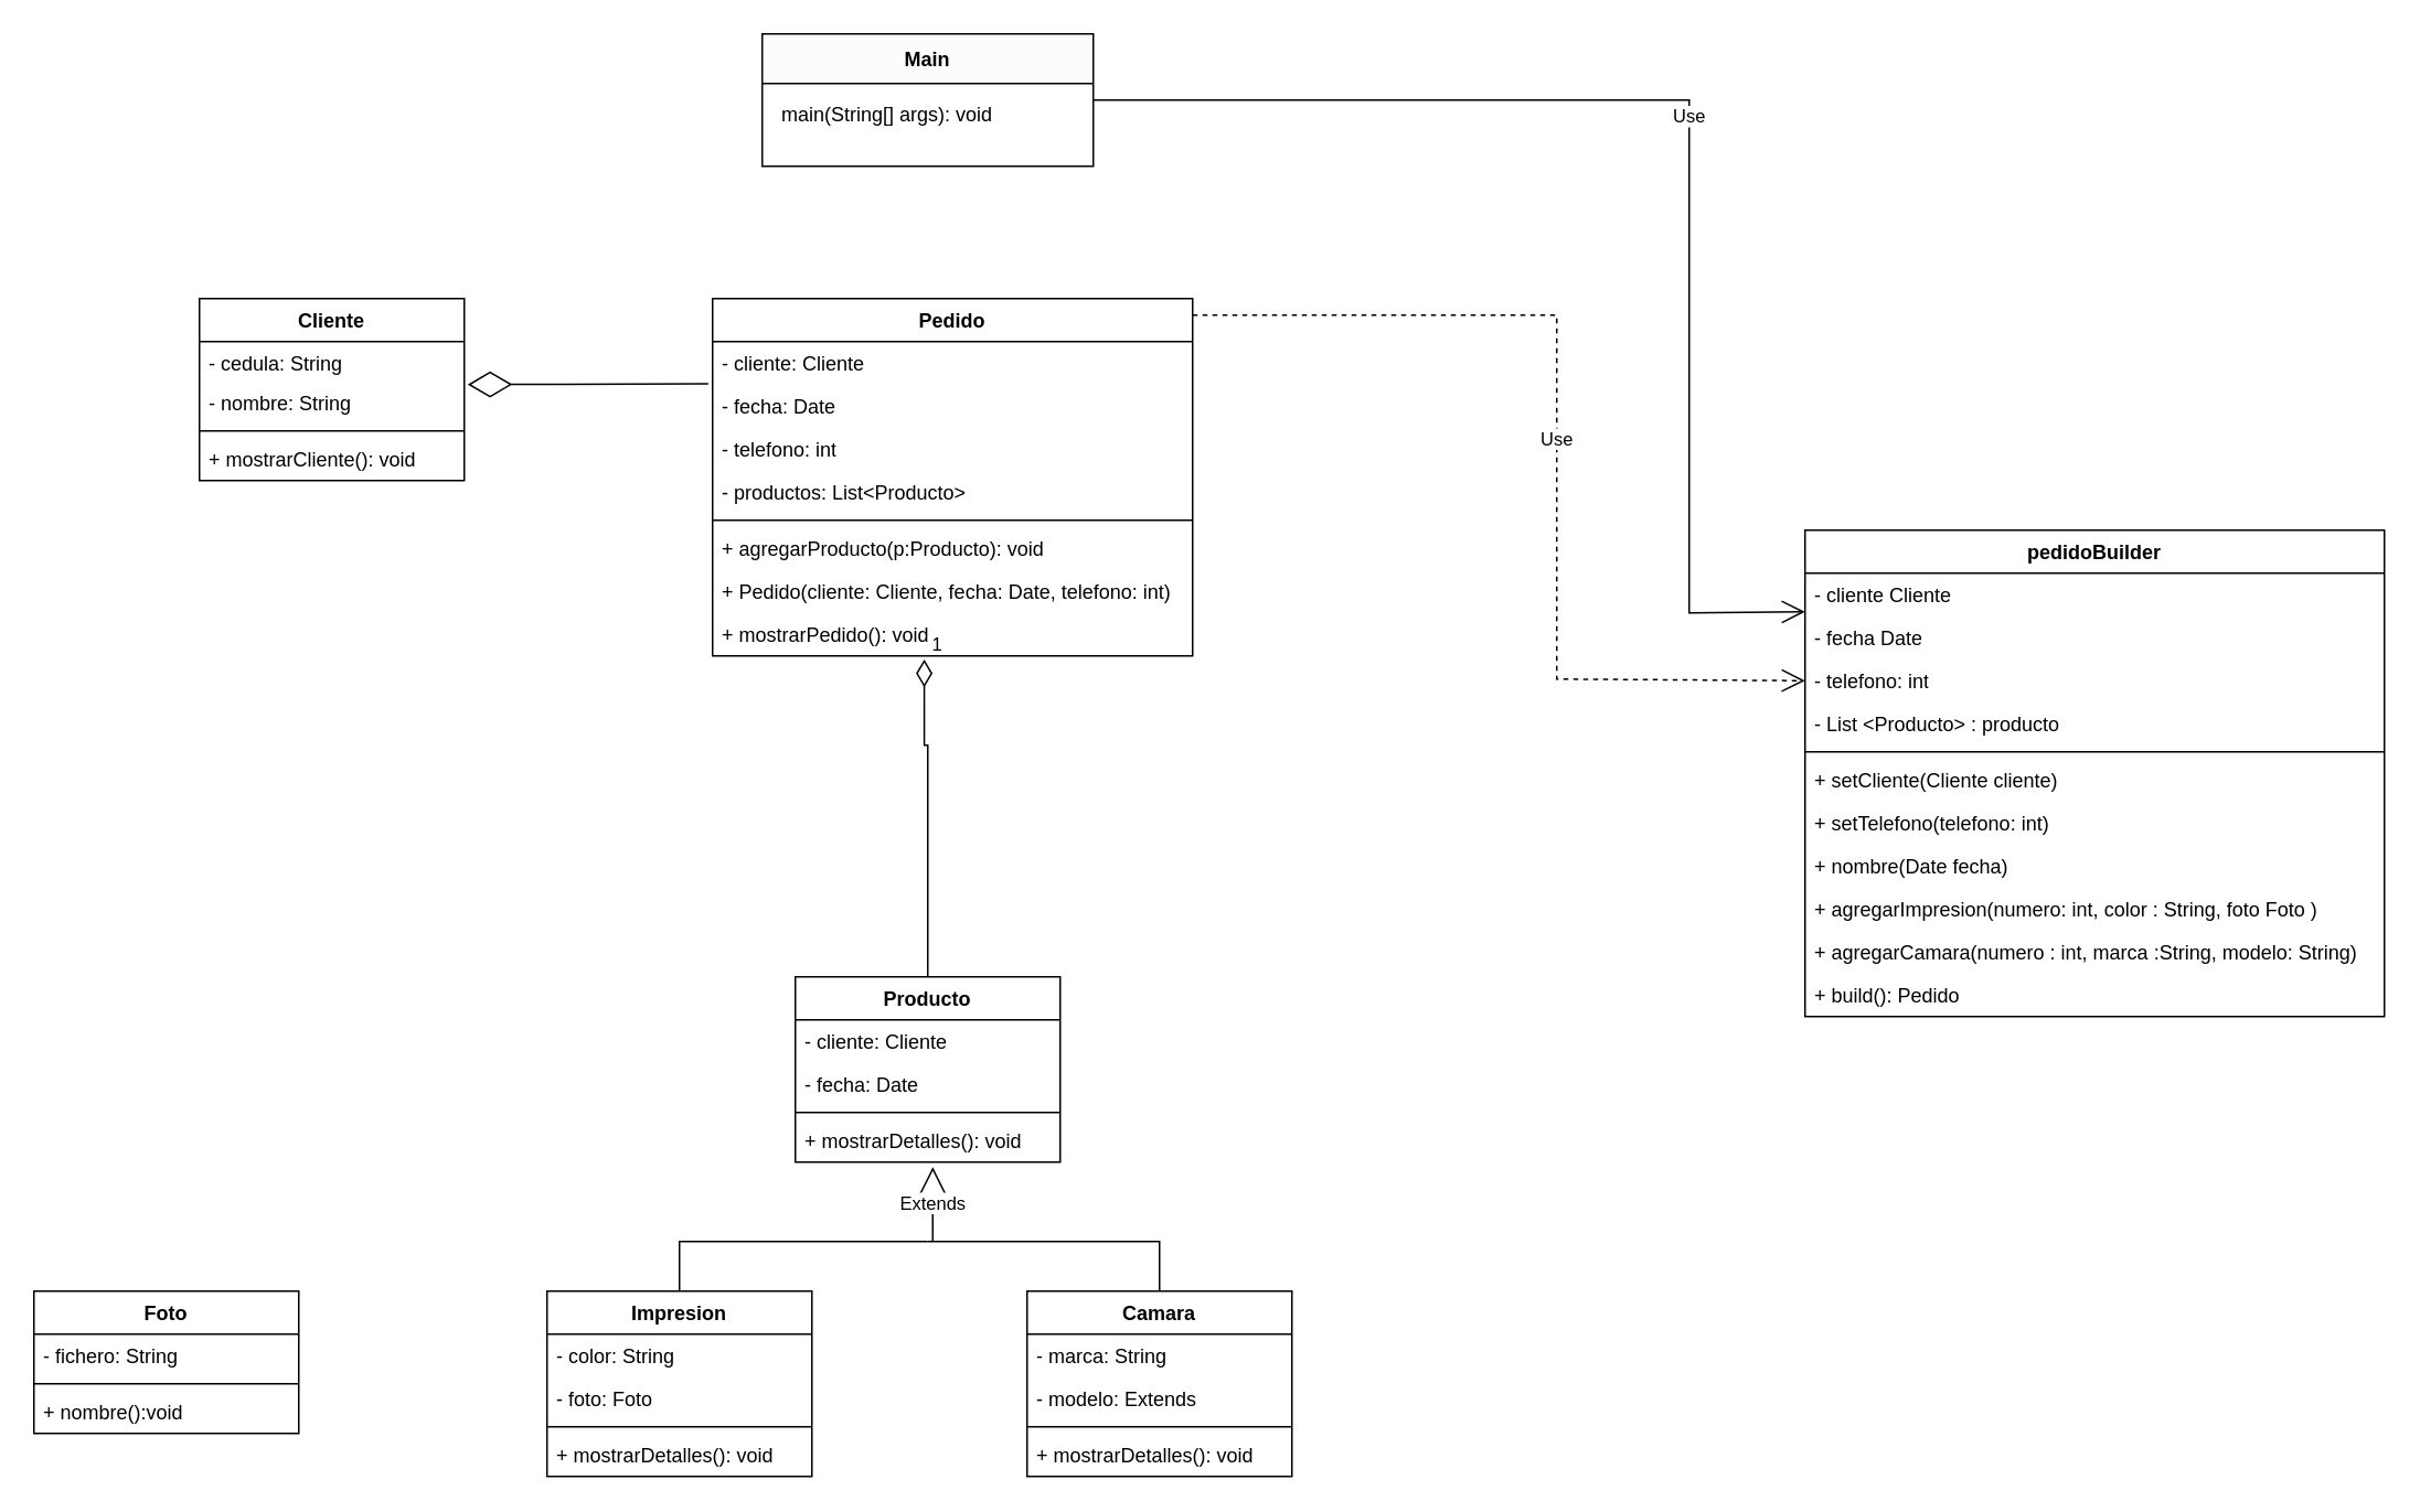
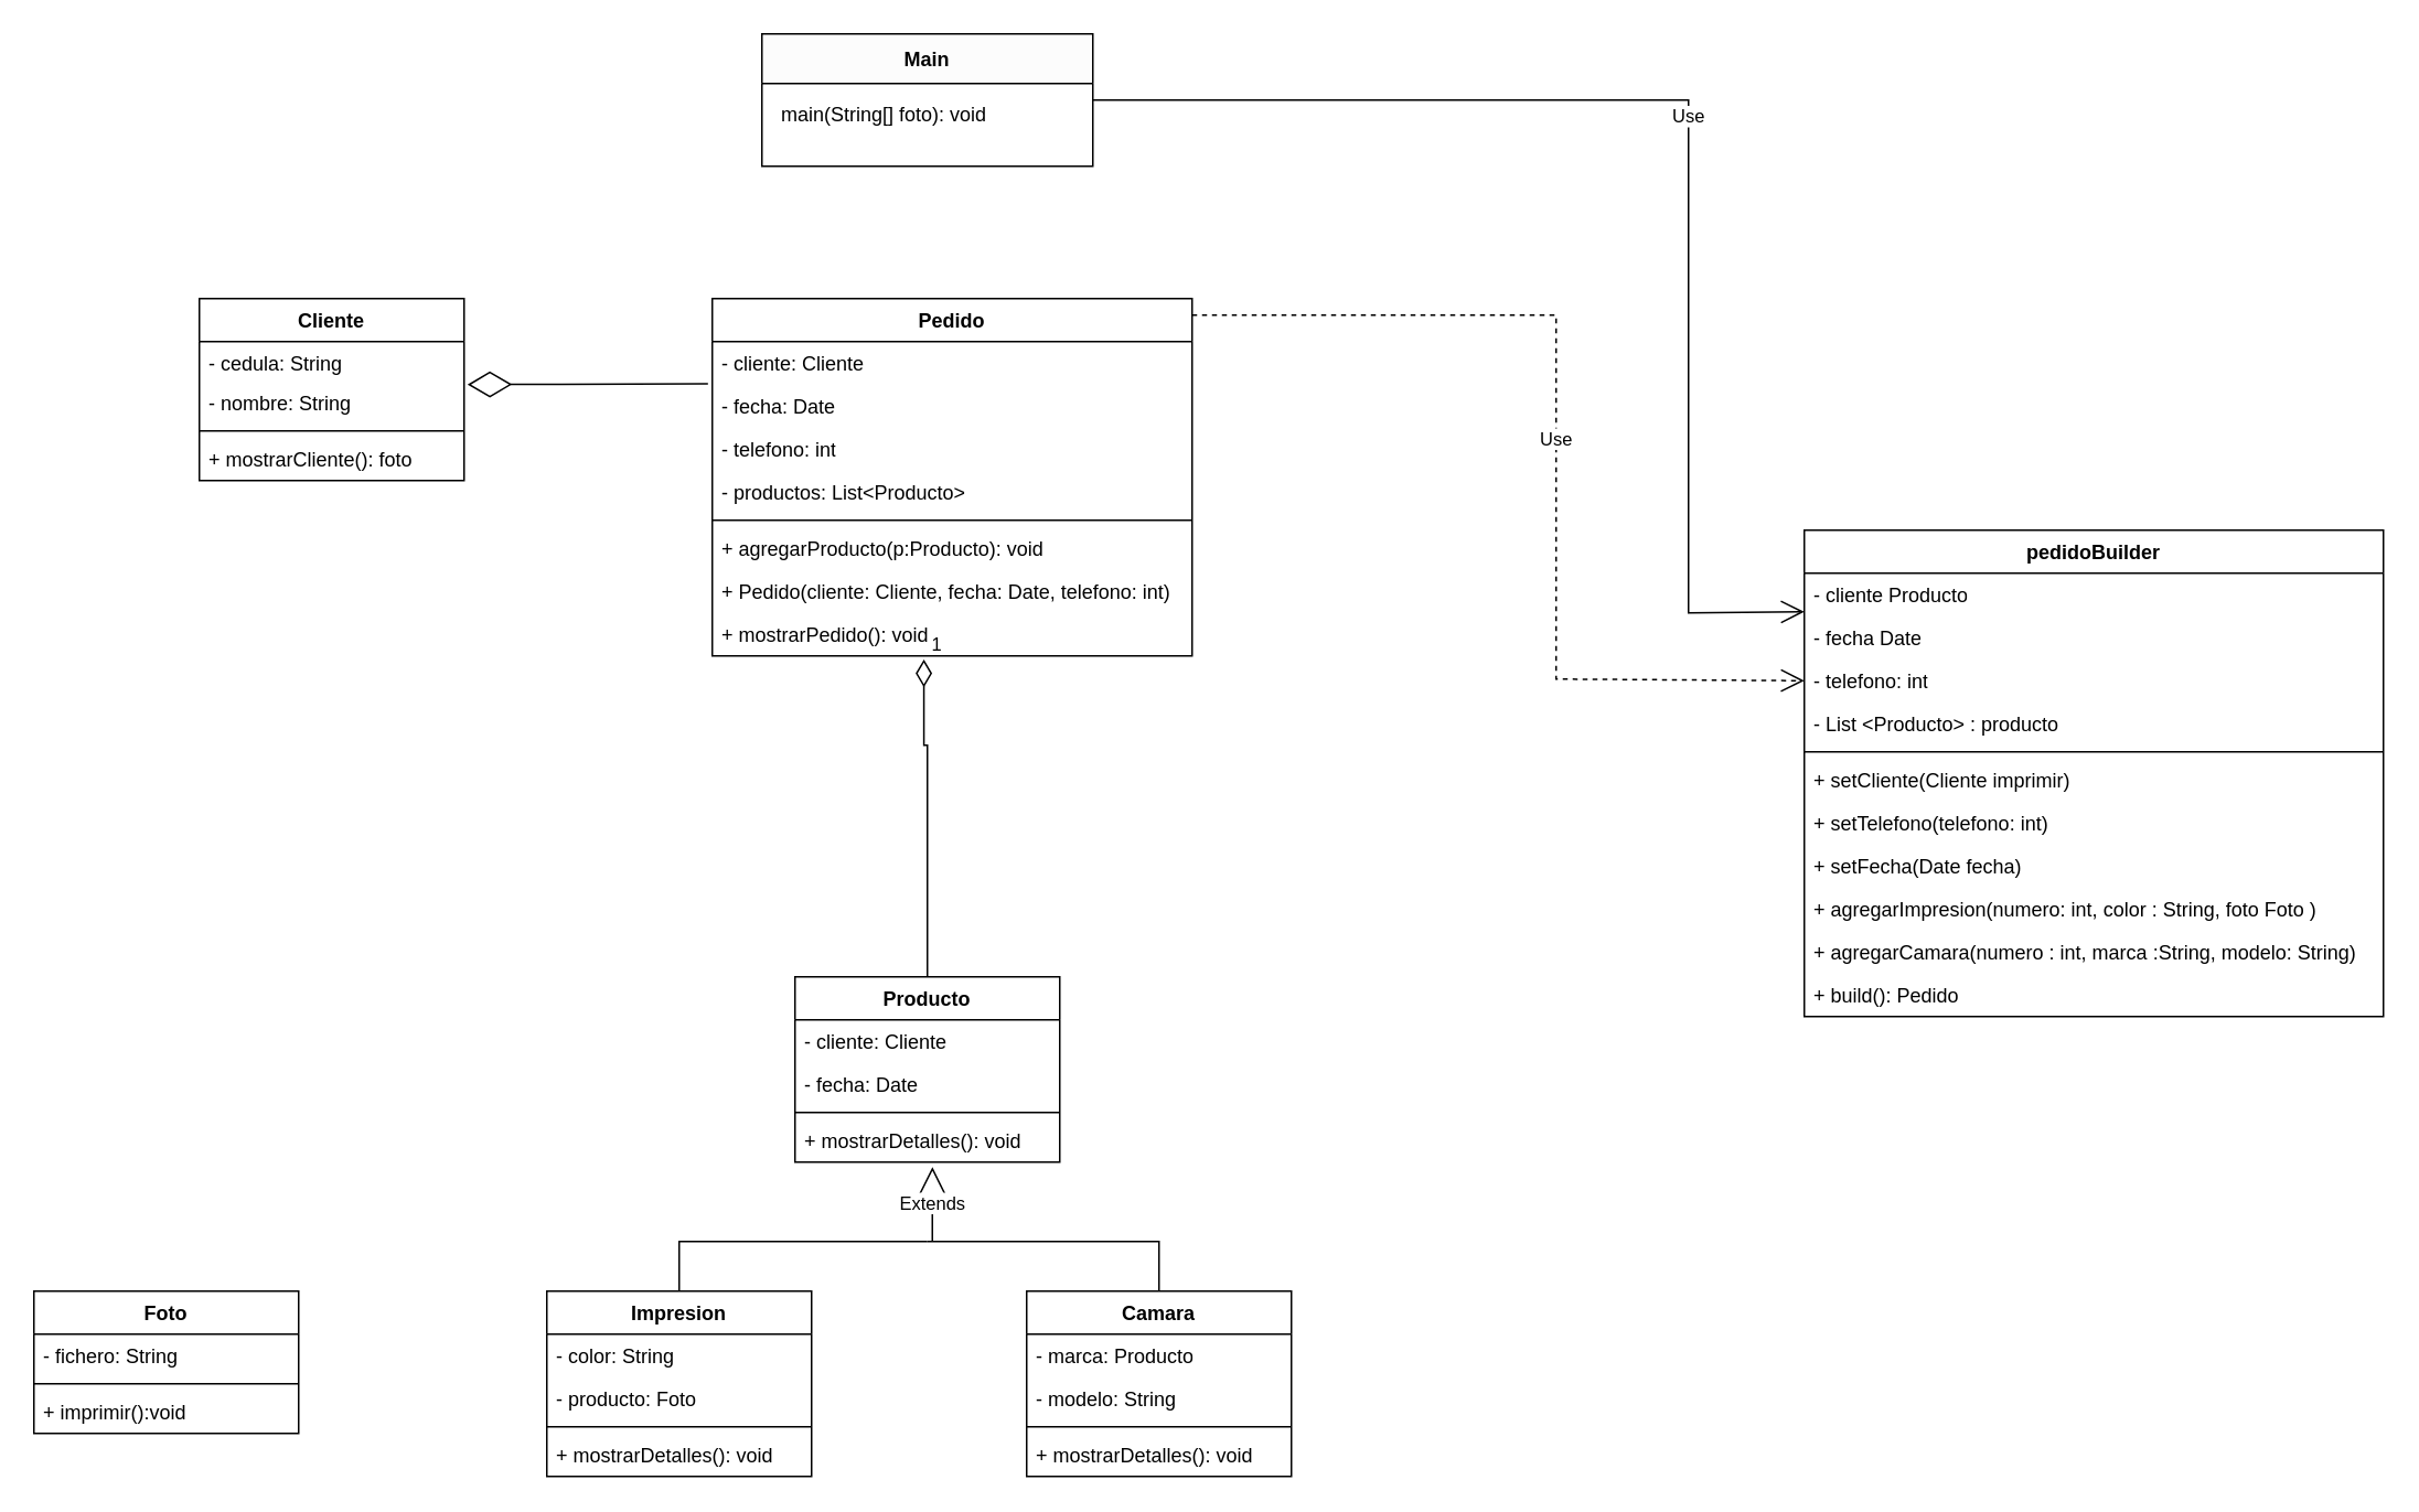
- <mxCell id="54" value="main(String[] args): void" style="text;html=1;align=left;verticalAlign=top;spacingLeft=10;spacingTop=5;" parent="53" vertex="1"><mxGeometry y="30" width="200" height="50" as="geometry" /></mxCell>
+ <mxCell id="54" value="main(String[] foto): void" style="text;html=1;align=left;verticalAlign=top;spacingLeft=10;spacingTop=5;" parent="53" vertex="1"><mxGeometry y="30" width="200" height="50" as="geometry" /></mxCell>
- <mxCell id="6" value="+ mostrarCliente(): void" style="text;strokeColor=none;fillColor=none;align=left;verticalAlign=top;spacingLeft=4;spacingRight=4;overflow=hidden;rotatable=0;points=[[0,0.5],[1,0.5]];portConstraint=eastwest;whiteSpace=wrap;html=1;" parent="2" vertex="1"><mxGeometry y="84" width="160" height="26" as="geometry" /></mxCell>
+ <mxCell id="6" value="+ mostrarCliente(): foto" style="text;strokeColor=none;fillColor=none;align=left;verticalAlign=top;spacingLeft=4;spacingRight=4;overflow=hidden;rotatable=0;points=[[0,0.5],[1,0.5]];portConstraint=eastwest;whiteSpace=wrap;html=1;" parent="2" vertex="1"><mxGeometry y="84" width="160" height="26" as="geometry" /></mxCell>
- <mxCell id="39" value="- cliente Cliente" style="text;strokeColor=none;fillColor=none;align=left;verticalAlign=top;spacingLeft=4;spacingRight=4;overflow=hidden;rotatable=0;points=[[0,0.5],[1,0.5]];portConstraint=eastwest;whiteSpace=wrap;html=1;" parent="38" vertex="1"><mxGeometry y="26" width="350" height="26" as="geometry" /></mxCell>
+ <mxCell id="39" value="- cliente Producto" style="text;strokeColor=none;fillColor=none;align=left;verticalAlign=top;spacingLeft=4;spacingRight=4;overflow=hidden;rotatable=0;points=[[0,0.5],[1,0.5]];portConstraint=eastwest;whiteSpace=wrap;html=1;" parent="38" vertex="1"><mxGeometry y="26" width="350" height="26" as="geometry" /></mxCell>
- <mxCell id="44" value="+ setCliente(Cliente cliente)" style="text;strokeColor=none;fillColor=none;align=left;verticalAlign=top;spacingLeft=4;spacingRight=4;overflow=hidden;rotatable=0;points=[[0,0.5],[1,0.5]];portConstraint=eastwest;whiteSpace=wrap;html=1;" parent="38" vertex="1"><mxGeometry y="138" width="350" height="26" as="geometry" /></mxCell>
+ <mxCell id="44" value="+ setCliente(Cliente imprimir)" style="text;strokeColor=none;fillColor=none;align=left;verticalAlign=top;spacingLeft=4;spacingRight=4;overflow=hidden;rotatable=0;points=[[0,0.5],[1,0.5]];portConstraint=eastwest;whiteSpace=wrap;html=1;" parent="38" vertex="1"><mxGeometry y="138" width="350" height="26" as="geometry" /></mxCell>
- <mxCell id="46" value="+ nombre(Date fecha)" style="text;strokeColor=none;fillColor=none;align=left;verticalAlign=top;spacingLeft=4;spacingRight=4;overflow=hidden;rotatable=0;points=[[0,0.5],[1,0.5]];portConstraint=eastwest;whiteSpace=wrap;html=1;" parent="38" vertex="1"><mxGeometry y="190" width="350" height="26" as="geometry" /></mxCell>
+ <mxCell id="46" value="+ setFecha(Date fecha)" style="text;strokeColor=none;fillColor=none;align=left;verticalAlign=top;spacingLeft=4;spacingRight=4;overflow=hidden;rotatable=0;points=[[0,0.5],[1,0.5]];portConstraint=eastwest;whiteSpace=wrap;html=1;" parent="38" vertex="1"><mxGeometry y="190" width="350" height="26" as="geometry" /></mxCell>
- <mxCell id="18" value="- marca: String" style="text;strokeColor=none;fillColor=none;align=left;verticalAlign=top;spacingLeft=4;spacingRight=4;overflow=hidden;rotatable=0;points=[[0,0.5],[1,0.5]];portConstraint=eastwest;whiteSpace=wrap;html=1;" parent="17" vertex="1"><mxGeometry y="26" width="160" height="26" as="geometry" /></mxCell>
+ <mxCell id="18" value="- marca: Producto" style="text;strokeColor=none;fillColor=none;align=left;verticalAlign=top;spacingLeft=4;spacingRight=4;overflow=hidden;rotatable=0;points=[[0,0.5],[1,0.5]];portConstraint=eastwest;whiteSpace=wrap;html=1;" parent="17" vertex="1"><mxGeometry y="26" width="160" height="26" as="geometry" /></mxCell>
- <mxCell id="14" value="- foto: Foto" style="text;strokeColor=none;fillColor=none;align=left;verticalAlign=top;spacingLeft=4;spacingRight=4;overflow=hidden;rotatable=0;points=[[0,0.5],[1,0.5]];portConstraint=eastwest;whiteSpace=wrap;html=1;" parent="12" vertex="1"><mxGeometry y="52" width="160" height="26" as="geometry" /></mxCell>
+ <mxCell id="14" value="- producto: Foto" style="text;strokeColor=none;fillColor=none;align=left;verticalAlign=top;spacingLeft=4;spacingRight=4;overflow=hidden;rotatable=0;points=[[0,0.5],[1,0.5]];portConstraint=eastwest;whiteSpace=wrap;html=1;" parent="12" vertex="1"><mxGeometry y="52" width="160" height="26" as="geometry" /></mxCell>
- <mxCell id="19" value="- modelo: Extends" style="text;strokeColor=none;fillColor=none;align=left;verticalAlign=top;spacingLeft=4;spacingRight=4;overflow=hidden;rotatable=0;points=[[0,0.5],[1,0.5]];portConstraint=eastwest;whiteSpace=wrap;html=1;" parent="17" vertex="1"><mxGeometry y="52" width="160" height="26" as="geometry" /></mxCell>
+ <mxCell id="19" value="- modelo: String" style="text;strokeColor=none;fillColor=none;align=left;verticalAlign=top;spacingLeft=4;spacingRight=4;overflow=hidden;rotatable=0;points=[[0,0.5],[1,0.5]];portConstraint=eastwest;whiteSpace=wrap;html=1;" parent="17" vertex="1"><mxGeometry y="52" width="160" height="26" as="geometry" /></mxCell>
- <mxCell id="37" value="+ nombre():void" style="text;strokeColor=none;fillColor=none;align=left;verticalAlign=top;spacingLeft=4;spacingRight=4;overflow=hidden;rotatable=0;points=[[0,0.5],[1,0.5]];portConstraint=eastwest;whiteSpace=wrap;html=1;" parent="34" vertex="1"><mxGeometry y="60" width="160" height="26" as="geometry" /></mxCell>
+ <mxCell id="37" value="+ imprimir():void" style="text;strokeColor=none;fillColor=none;align=left;verticalAlign=top;spacingLeft=4;spacingRight=4;overflow=hidden;rotatable=0;points=[[0,0.5],[1,0.5]];portConstraint=eastwest;whiteSpace=wrap;html=1;" parent="34" vertex="1"><mxGeometry y="60" width="160" height="26" as="geometry" /></mxCell>
